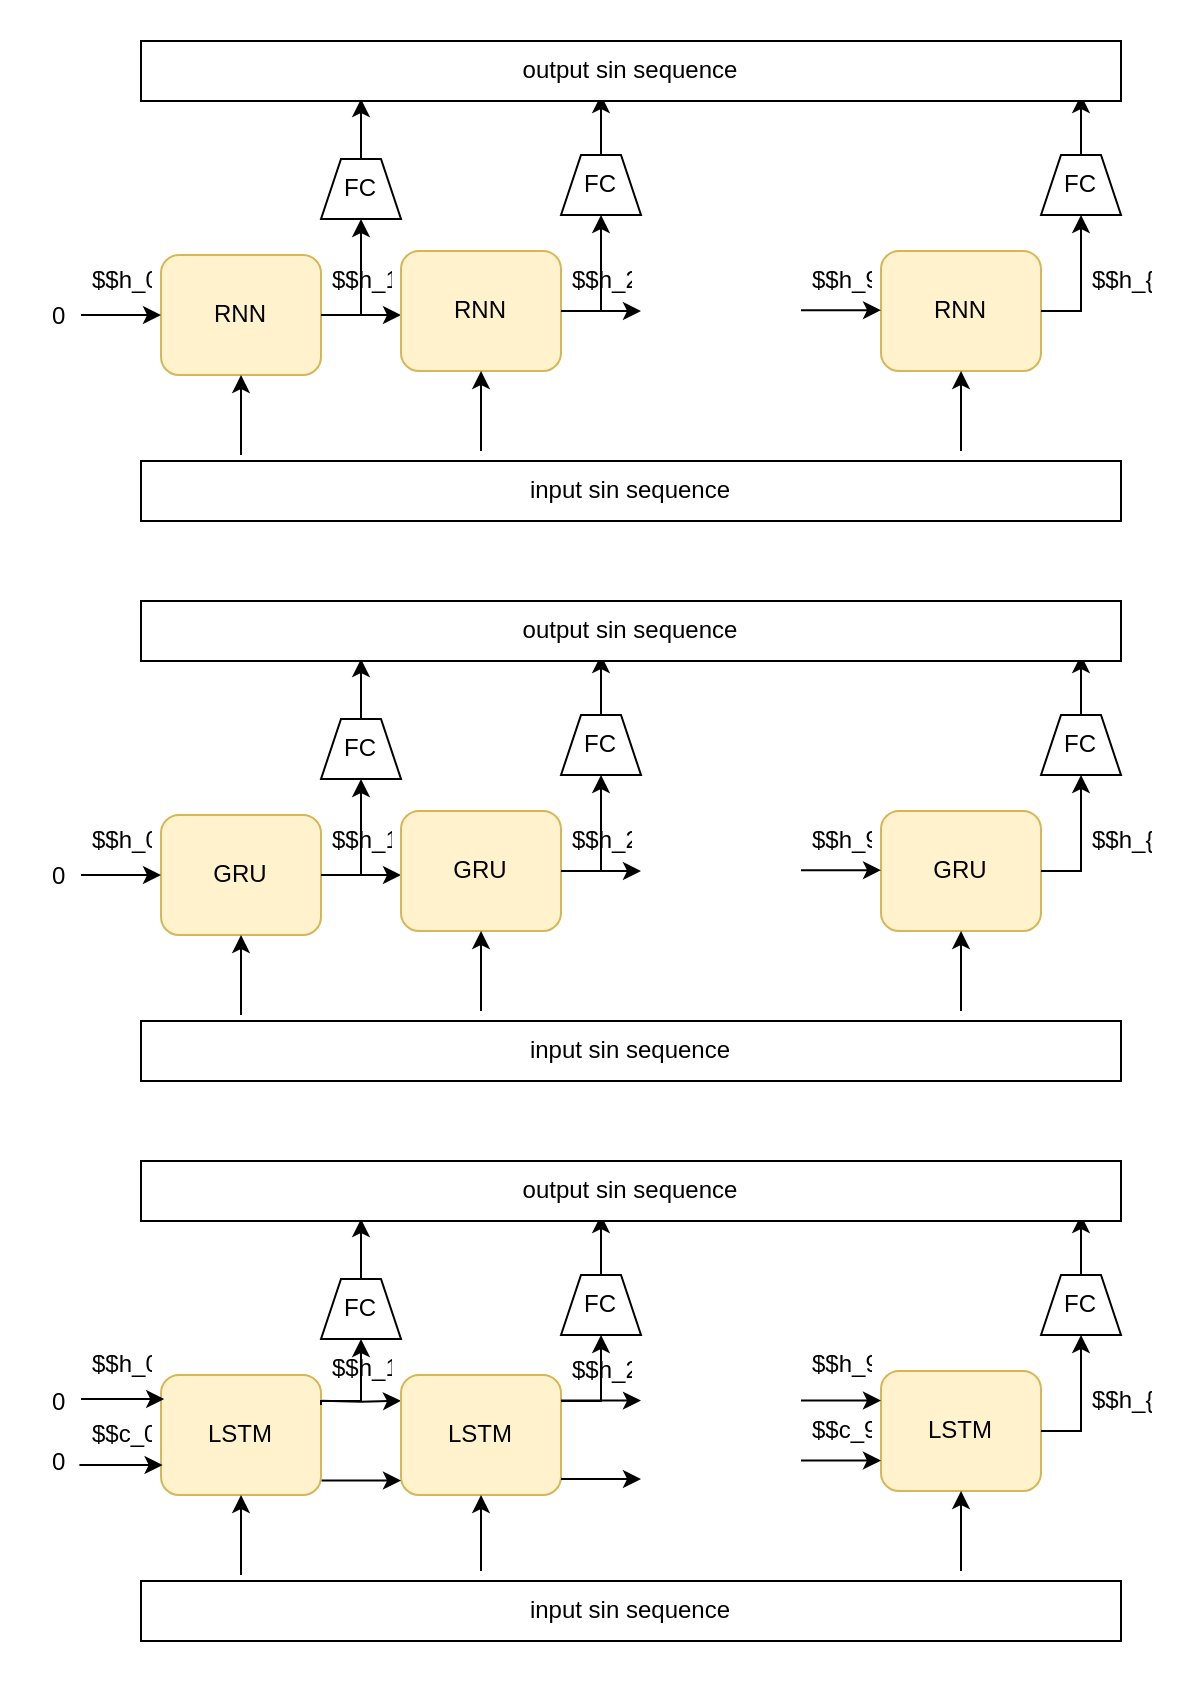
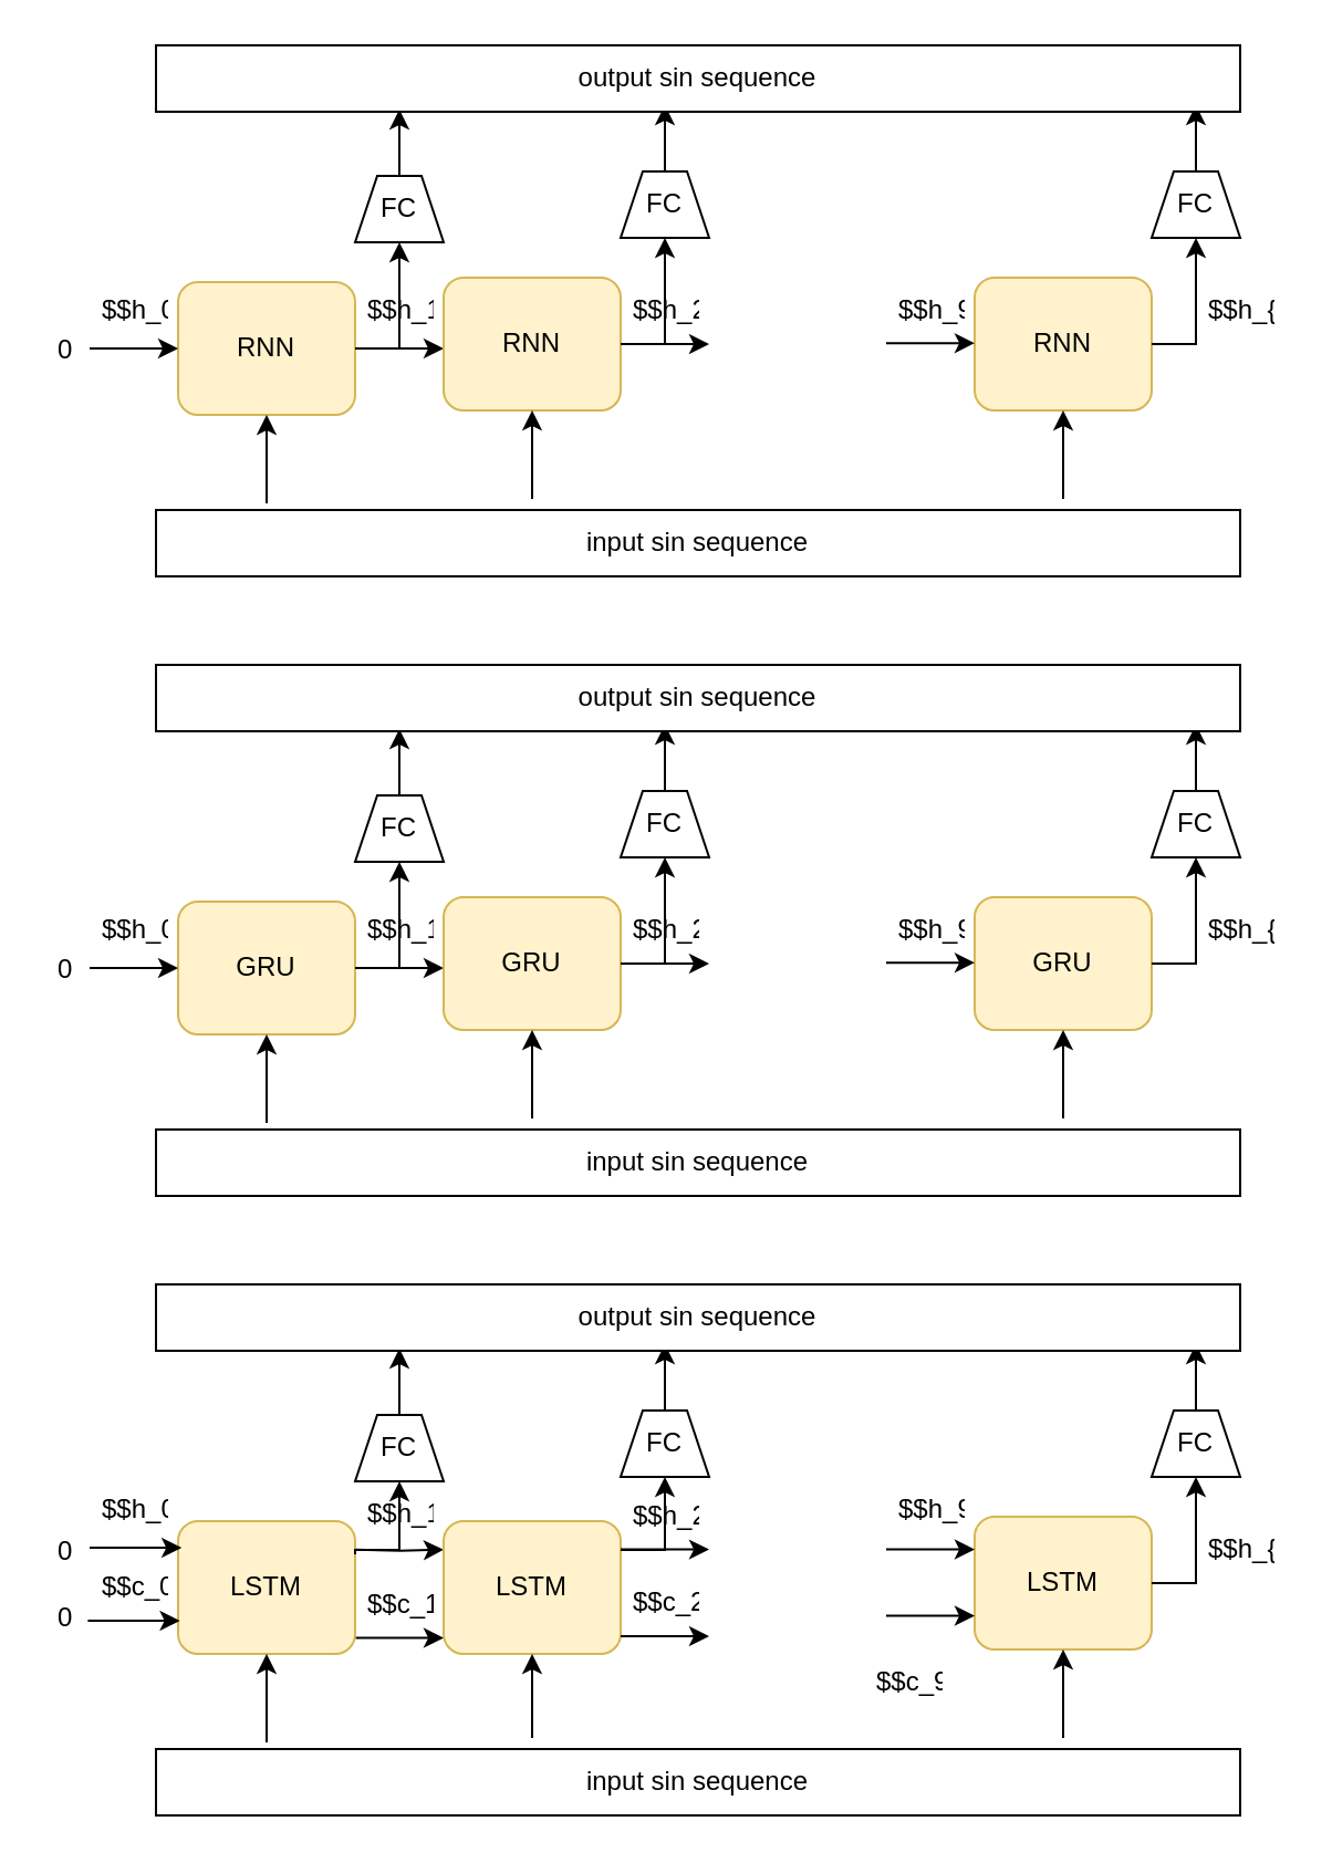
- <mxCell id="88" value="$$c_9$$" style="text;strokeColor=none;fillColor=none;align=left;verticalAlign=middle;spacingLeft=4;spacingRight=4;overflow=hidden;points=[[0,0.5],[1,0.5]];portConstraint=eastwest;rotatable=0;html=1;container=0;" vertex="1" parent="58"><mxGeometry x="380" y="120" width="40" height="30" as="geometry" /></mxCell>
+ <mxCell id="88" value="$$c_9$$" style="text;strokeColor=none;fillColor=none;align=left;verticalAlign=middle;spacingLeft=4;spacingRight=4;overflow=hidden;points=[[0,0.5],[1,0.5]];portConstraint=eastwest;rotatable=0;html=1;container=0;" vertex="1" parent="58"><mxGeometry x="370" y="165" width="40" height="30" as="geometry" /></mxCell>
+ <mxCell id="91" value="$$c_2$$" style="text;strokeColor=none;fillColor=none;align=left;verticalAlign=middle;spacingLeft=4;spacingRight=4;overflow=hidden;points=[[0,0.5],[1,0.5]];portConstraint=eastwest;rotatable=0;html=1;container=0;" vertex="1" parent="58"><mxGeometry x="260" y="129" width="40" height="30" as="geometry" /></mxCell>
+ <mxCell id="89" value="$$c_1$$" style="text;strokeColor=none;fillColor=none;align=left;verticalAlign=middle;spacingLeft=4;spacingRight=4;overflow=hidden;points=[[0,0.5],[1,0.5]];portConstraint=eastwest;rotatable=0;html=1;container=0;" vertex="1" parent="58"><mxGeometry x="140" y="130" width="40" height="29" as="geometry" /></mxCell>
